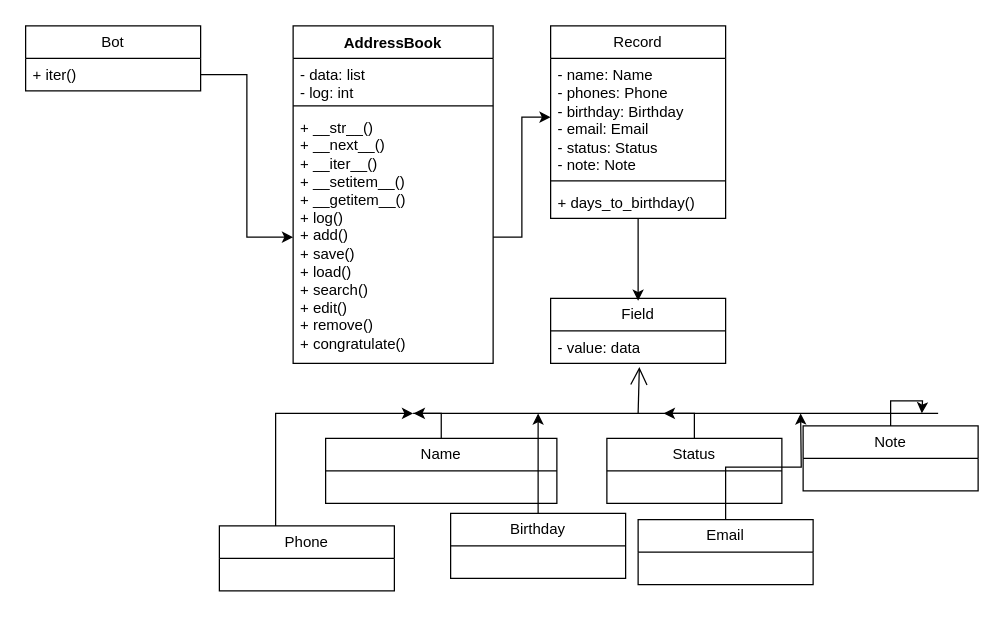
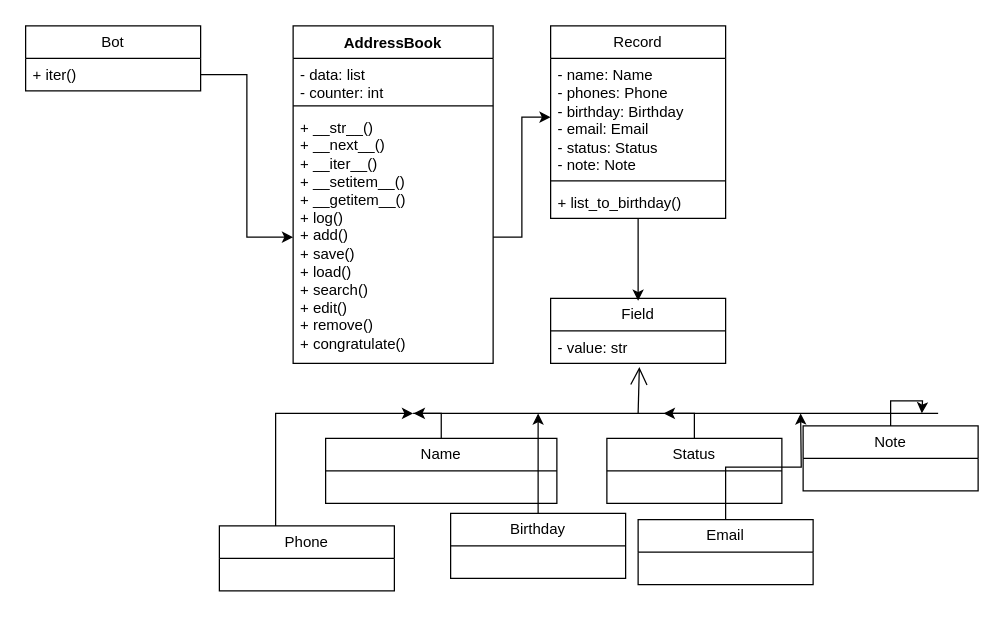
- <mxCell id="5" value="- data: list&lt;br&gt;- log: int" style="text;strokeColor=none;fillColor=none;align=left;verticalAlign=top;spacingLeft=4;spacingRight=4;overflow=hidden;rotatable=0;points=[[0,0.5],[1,0.5]];portConstraint=eastwest;whiteSpace=wrap;html=1;" vertex="1" parent="4"><mxGeometry y="26" width="160" height="34" as="geometry" /></mxCell>
+ <mxCell id="5" value="- data: list&lt;br&gt;- counter: int" style="text;strokeColor=none;fillColor=none;align=left;verticalAlign=top;spacingLeft=4;spacingRight=4;overflow=hidden;rotatable=0;points=[[0,0.5],[1,0.5]];portConstraint=eastwest;whiteSpace=wrap;html=1;" vertex="1" parent="4"><mxGeometry y="26" width="160" height="34" as="geometry" /></mxCell>
- <mxCell id="12" value="+ days_to_birthday()" style="text;strokeColor=none;fillColor=none;align=left;verticalAlign=top;spacingLeft=4;spacingRight=4;overflow=hidden;rotatable=0;points=[[0,0.5],[1,0.5]];portConstraint=eastwest;whiteSpace=wrap;html=1;" vertex="1" parent="9"><mxGeometry y="128" width="140" height="26" as="geometry" /></mxCell>
+ <mxCell id="12" value="+ list_to_birthday()" style="text;strokeColor=none;fillColor=none;align=left;verticalAlign=top;spacingLeft=4;spacingRight=4;overflow=hidden;rotatable=0;points=[[0,0.5],[1,0.5]];portConstraint=eastwest;whiteSpace=wrap;html=1;" vertex="1" parent="9"><mxGeometry y="128" width="140" height="26" as="geometry" /></mxCell>
- <mxCell id="14" value="- value: data" style="text;strokeColor=none;fillColor=none;align=left;verticalAlign=top;spacingLeft=4;spacingRight=4;overflow=hidden;rotatable=0;points=[[0,0.5],[1,0.5]];portConstraint=eastwest;whiteSpace=wrap;html=1;" vertex="1" parent="13"><mxGeometry y="26" width="140" height="26" as="geometry" /></mxCell>
+ <mxCell id="14" value="- value: str" style="text;strokeColor=none;fillColor=none;align=left;verticalAlign=top;spacingLeft=4;spacingRight=4;overflow=hidden;rotatable=0;points=[[0,0.5],[1,0.5]];portConstraint=eastwest;whiteSpace=wrap;html=1;" vertex="1" parent="13"><mxGeometry y="26" width="140" height="26" as="geometry" /></mxCell>
